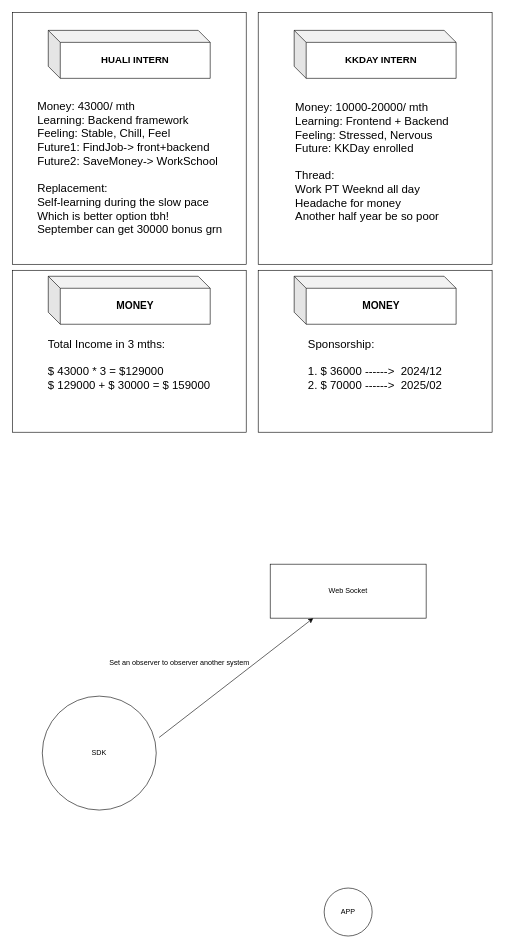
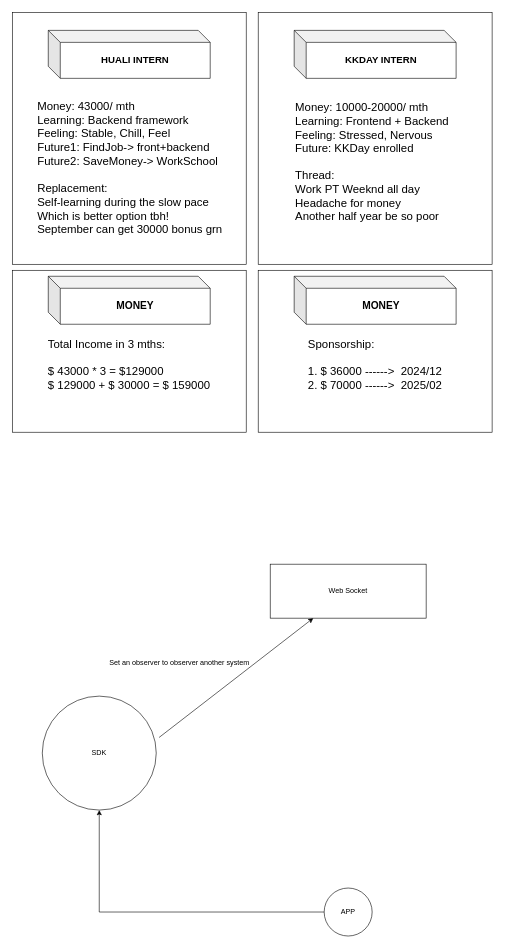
+ <mxCell id="16" style="edgeStyle=orthogonalEdgeStyle;rounded=0;orthogonalLoop=1;jettySize=auto;html=1;" parent="1" source="17" target="13" edge="1"><mxGeometry relative="1" as="geometry" /></mxCell>
